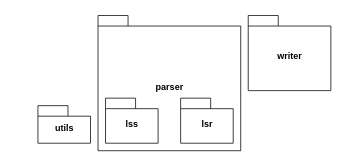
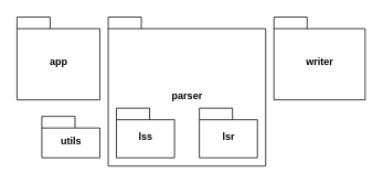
+ <mxCell id="2" value="app" style="shape=folder;fontStyle=1;spacingTop=10;tabWidth=40;tabHeight=14;tabPosition=left;html=1;" parent="1" vertex="1"><mxGeometry x="20" y="20" width="100" height="100" as="geometry" /></mxCell>
